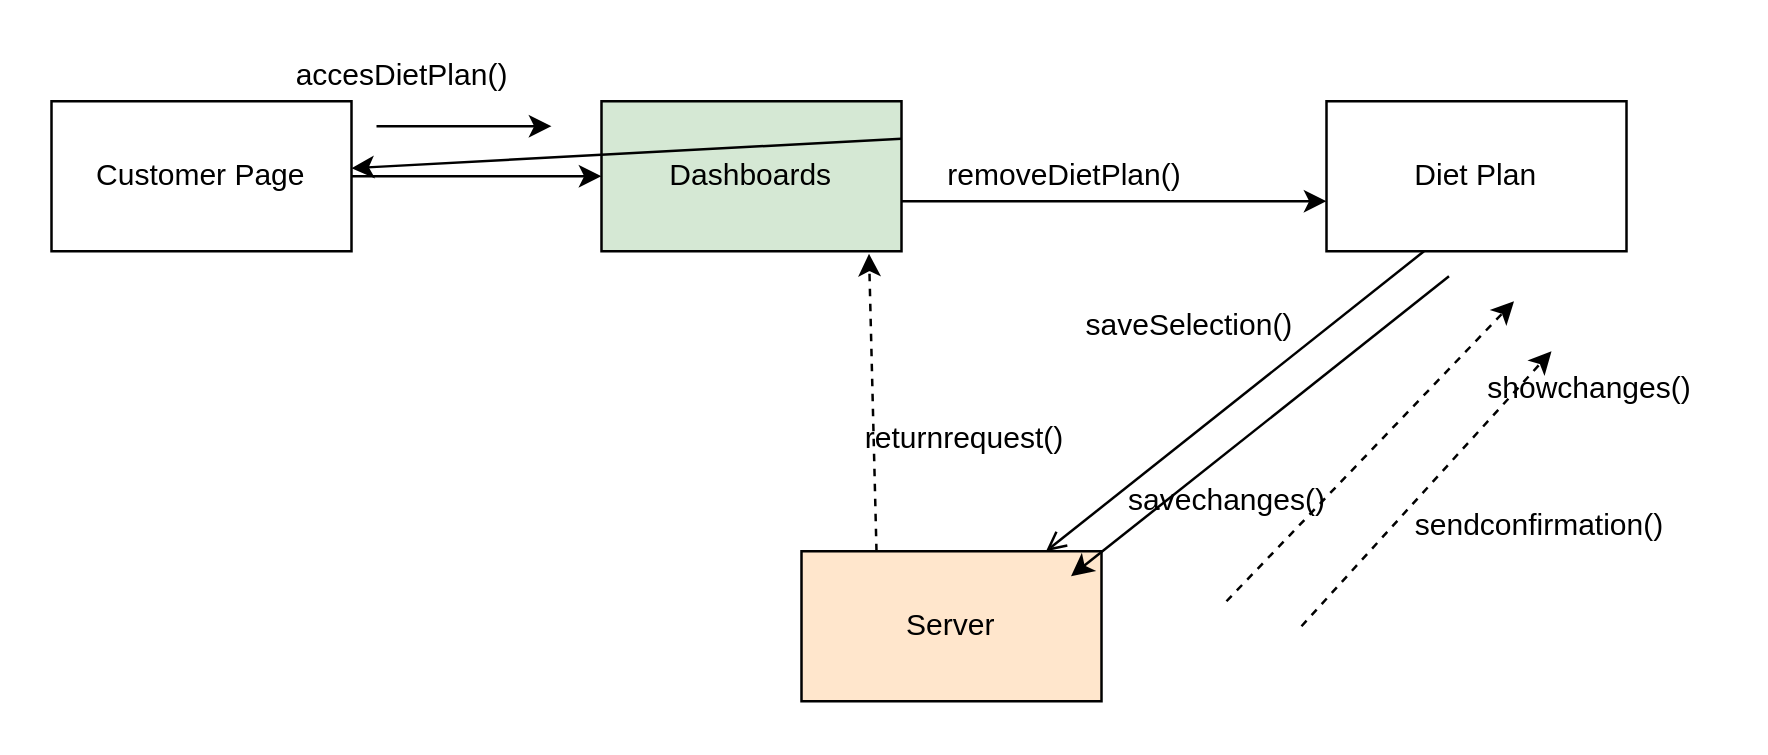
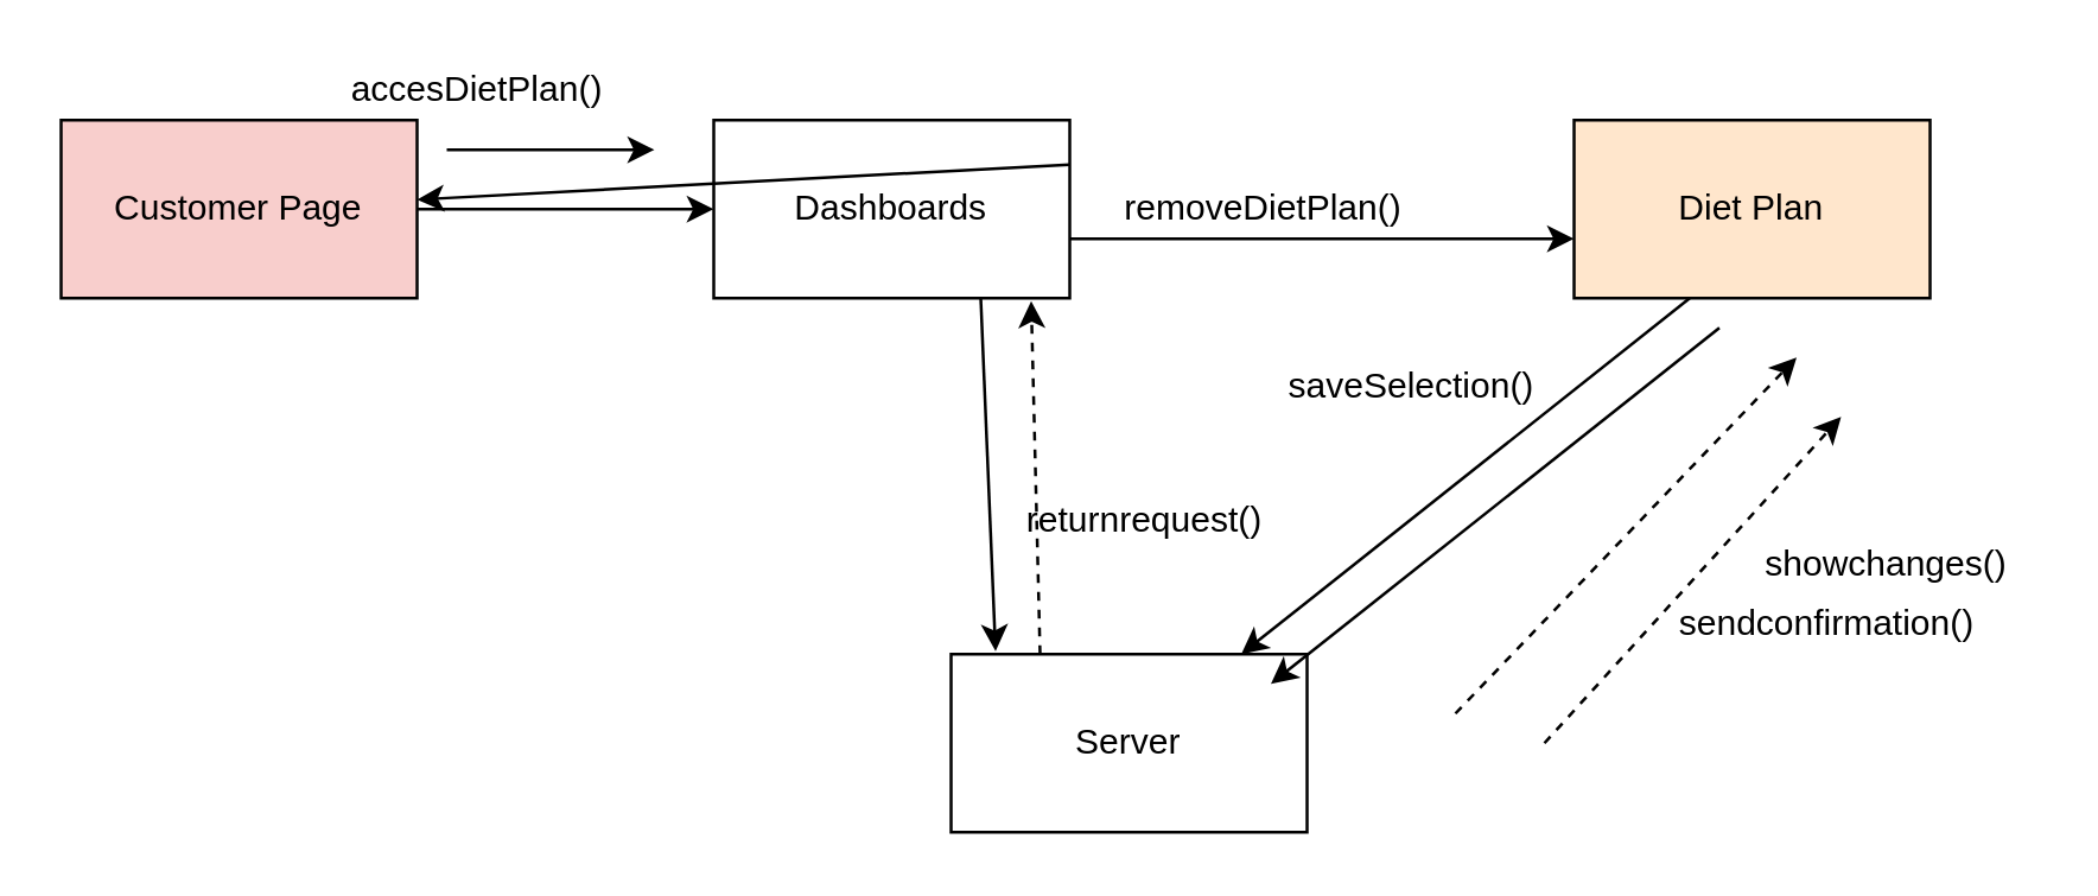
- <mxCell id="10" value="Customer Page" style="rounded=0;whiteSpace=wrap;html=1;" vertex="1" parent="1"><mxGeometry x="20" y="40" width="120" height="60" as="geometry" /></mxCell>
+ <mxCell id="10" value="Customer Page" style="rounded=0;whiteSpace=wrap;html=1;fillColor=#f8cecc;" vertex="1" parent="1"><mxGeometry x="20" y="40" width="120" height="60" as="geometry" /></mxCell>
- <mxCell id="2" value="Dashboards" style="rounded=0;whiteSpace=wrap;html=1;fillColor=#d5e8d4;" vertex="1" parent="1"><mxGeometry x="240" y="40" width="120" height="60" as="geometry" /></mxCell>
+ <mxCell id="2" value="Dashboards" style="rounded=0;whiteSpace=wrap;html=1;" vertex="1" parent="1"><mxGeometry x="240" y="40" width="120" height="60" as="geometry" /></mxCell>
- <mxCell id="3" value="Diet Plan" style="rounded=0;whiteSpace=wrap;html=1;" vertex="1" parent="1"><mxGeometry x="530" y="40" width="120" height="60" as="geometry" /></mxCell>
+ <mxCell id="3" value="Diet Plan" style="rounded=0;whiteSpace=wrap;html=1;fillColor=#ffe6cc;" vertex="1" parent="1"><mxGeometry x="530" y="40" width="120" height="60" as="geometry" /></mxCell>
- <mxCell id="19" value="showchanges()" style="text;html=1;align=center;verticalAlign=middle;resizable=0;points=[];autosize=1;strokeColor=none;" vertex="1" parent="1"><mxGeometry x="585" y="145" width="100" height="20" as="geometry" /></mxCell>
+ <mxCell id="19" value="showchanges()" style="text;html=1;align=center;verticalAlign=middle;resizable=0;points=[];autosize=1;strokeColor=none;" vertex="1" parent="1"><mxGeometry x="585" y="180" width="100" height="20" as="geometry" /></mxCell>
+ <mxCell id="5" value="" style="endArrow=classic;html=1;exitX=0.75;exitY=1;exitDx=0;exitDy=0;entryX=0.125;entryY=-0.017;entryDx=0;entryDy=0;entryPerimeter=0;" edge="1" parent="1" source="2" target="4"><mxGeometry width="50" height="50" relative="1" as="geometry"><mxPoint x="550" y="130" as="sourcePoint" /><mxPoint x="600" y="80" as="targetPoint" /></mxGeometry></mxCell>
- <mxCell id="23" value="savechanges()" style="text;html=1;align=center;verticalAlign=middle;resizable=0;points=[];autosize=1;strokeColor=none;" vertex="1" parent="1"><mxGeometry x="445" y="190" width="90" height="20" as="geometry" /></mxCell>
- <mxCell id="6" value="" style="endArrow=open;html=1;exitX=0.325;exitY=1;exitDx=0;exitDy=0;exitPerimeter=0;" edge="1" parent="1" source="3" target="4"><mxGeometry width="50" height="50" relative="1" as="geometry"><mxPoint x="550" y="130" as="sourcePoint" /><mxPoint x="600" y="80" as="targetPoint" /></mxGeometry></mxCell>
+ <mxCell id="6" value="" style="endArrow=classic;html=1;exitX=0.325;exitY=1;exitDx=0;exitDy=0;exitPerimeter=0;" edge="1" parent="1" source="3" target="4"><mxGeometry width="50" height="50" relative="1" as="geometry"><mxPoint x="550" y="130" as="sourcePoint" /><mxPoint x="600" y="80" as="targetPoint" /></mxGeometry></mxCell>
- <mxCell id="4" value="Server" style="rounded=0;whiteSpace=wrap;html=1;fillColor=#ffe6cc;" vertex="1" parent="1"><mxGeometry x="320" y="220" width="120" height="60" as="geometry" /></mxCell>
+ <mxCell id="4" value="Server" style="rounded=0;whiteSpace=wrap;html=1;" vertex="1" parent="1"><mxGeometry x="320" y="220" width="120" height="60" as="geometry" /></mxCell>
